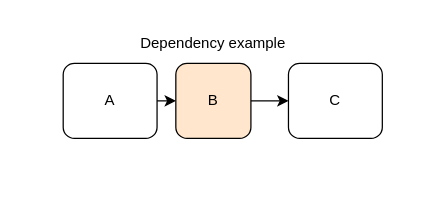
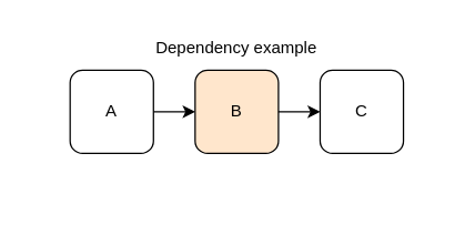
- <mxCell style="rounded=1;whiteSpace=wrap;verticalAlign=middle;align=center;" id="3" parent="2" value="A" vertex="1"><mxGeometry x="30" y="30" as="geometry" width="75" height="60" /></mxCell>
+ <mxCell style="rounded=1;whiteSpace=wrap;verticalAlign=middle;align=center;" id="3" parent="2" value="A" vertex="1"><mxGeometry as="geometry" width="60" height="60" x="30" y="30" /></mxCell>
- <mxCell style="rounded=1;whiteSpace=wrap;verticalAlign=middle;align=center;" id="5" parent="2" value="C" vertex="1"><mxGeometry x="210" y="30" as="geometry" width="75" height="60" /></mxCell>
+ <mxCell style="rounded=1;whiteSpace=wrap;verticalAlign=middle;align=center;" id="5" parent="2" value="C" vertex="1"><mxGeometry as="geometry" width="60" height="60" x="210" y="30" /></mxCell>
